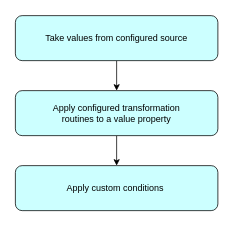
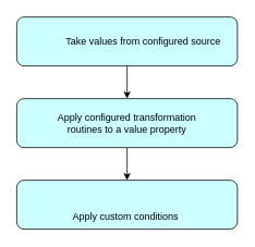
- <mxCell id="4" value="Take values from configured source" style="text;html=1;strokeColor=none;fillColor=none;align=center;verticalAlign=middle;whiteSpace=wrap;rounded=0;" vertex="1" parent="1"><mxGeometry x="50" y="40" width="210" height="20" as="geometry" /></mxCell>
+ <mxCell id="4" value="Take values from configured source" style="text;html=1;strokeColor=none;fillColor=none;align=center;verticalAlign=middle;whiteSpace=wrap;rounded=0;" vertex="1" parent="1"><mxGeometry x="70" y="40" width="210" height="20" as="geometry" /></mxCell>
- <mxCell id="9" value="Apply custom conditions&amp;nbsp;" style="text;html=1;strokeColor=none;fillColor=none;align=center;verticalAlign=middle;whiteSpace=wrap;rounded=0;" vertex="1" parent="1"><mxGeometry x="50" y="240" width="210" height="20" as="geometry" /></mxCell>
+ <mxCell id="9" value="Apply custom conditions&amp;nbsp;" style="text;html=1;strokeColor=none;fillColor=none;align=center;verticalAlign=middle;whiteSpace=wrap;rounded=0;" vertex="1" parent="1"><mxGeometry x="50" y="255" width="210" height="20" as="geometry" /></mxCell>
